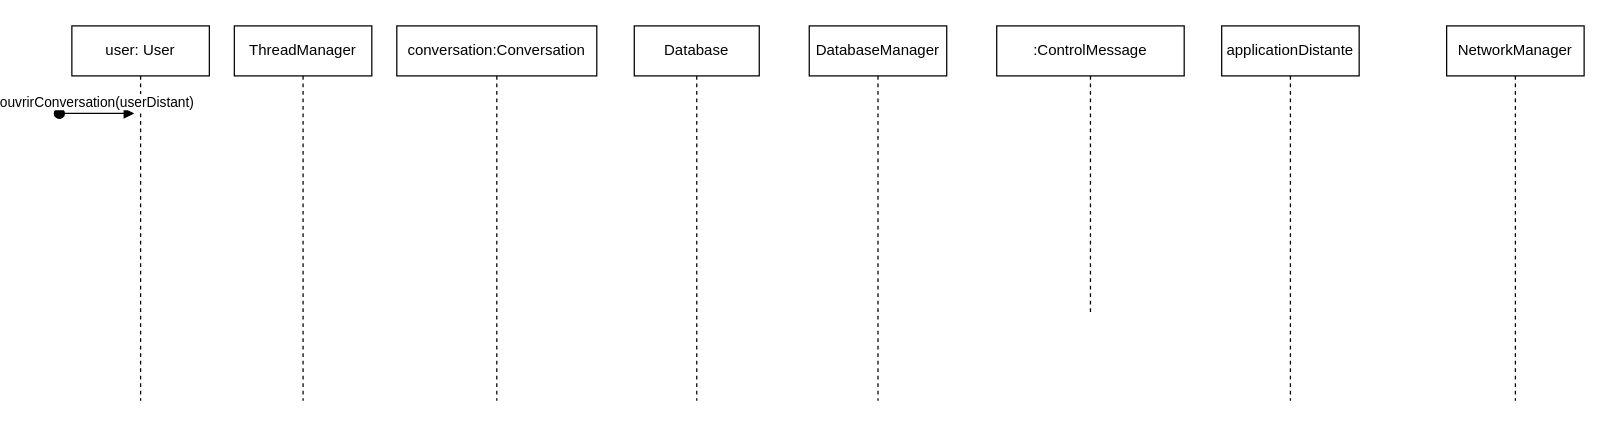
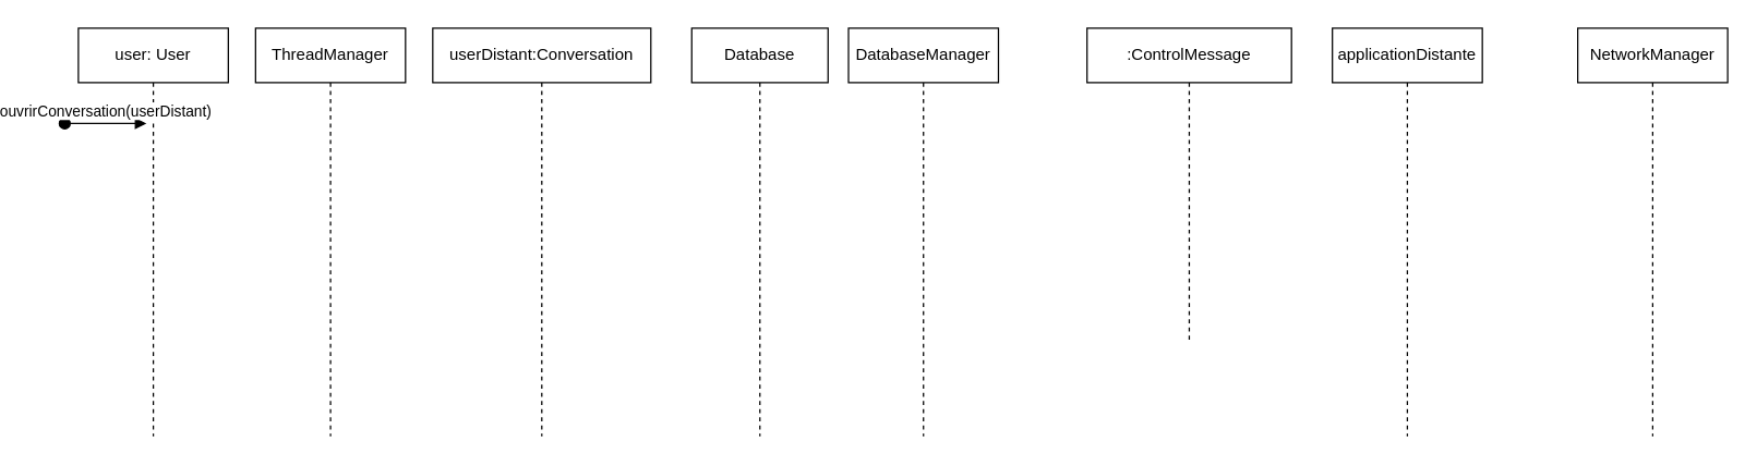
- <mxCell id="2" value="conversation:Conversation" style="shape=umlLifeline;perimeter=lifelinePerimeter;whiteSpace=wrap;html=1;container=1;collapsible=0;recursiveResize=0;outlineConnect=0;" vertex="1" parent="1"><mxGeometry x="280" width="160" height="300" as="geometry" y="20" /></mxCell>
+ <mxCell id="2" value="userDistant:Conversation" style="shape=umlLifeline;perimeter=lifelinePerimeter;whiteSpace=wrap;html=1;container=1;collapsible=0;recursiveResize=0;outlineConnect=0;" vertex="1" parent="1"><mxGeometry x="280" width="160" height="300" as="geometry" y="20" /></mxCell>
- <mxCell id="4" value="DatabaseManager" style="shape=umlLifeline;perimeter=lifelinePerimeter;whiteSpace=wrap;html=1;container=1;collapsible=0;recursiveResize=0;outlineConnect=0;" vertex="1" parent="1"><mxGeometry x="610" width="110" height="300" as="geometry" y="20" /></mxCell>
+ <mxCell id="4" value="DatabaseManager" style="shape=umlLifeline;perimeter=lifelinePerimeter;whiteSpace=wrap;html=1;container=1;collapsible=0;recursiveResize=0;outlineConnect=0;" vertex="1" parent="1"><mxGeometry x="585" y="20" width="110" height="300" as="geometry" /></mxCell>
